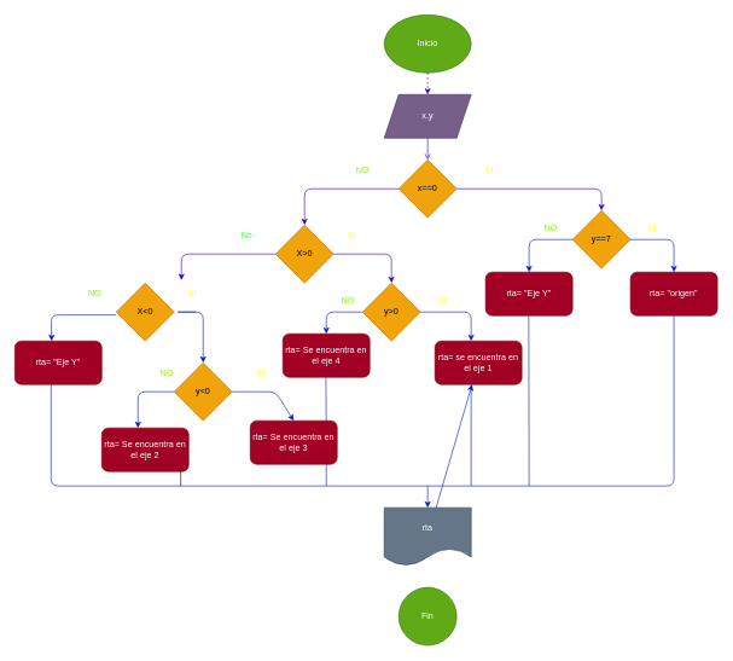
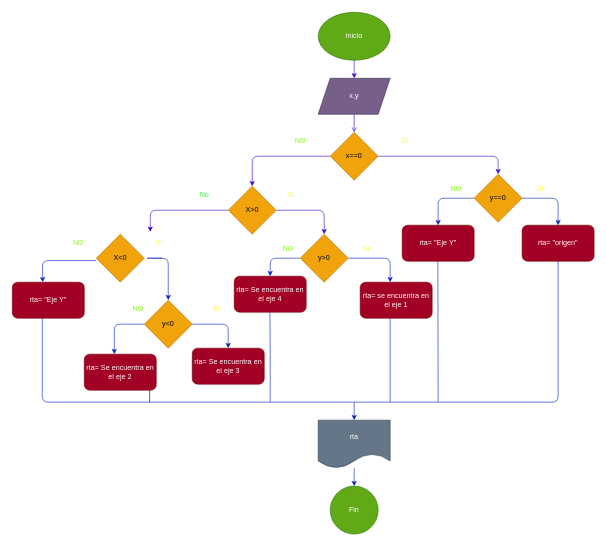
- <mxCell id="3" value="" style="endArrow=classic;html=1;exitX=0.5;exitY=1;exitDx=0;exitDy=0;entryX=0.5;entryY=0;entryDx=0;entryDy=0;fillColor=#6a00ff;strokeColor=#3700CC;dashed=1;" parent="1" source="2" target="5" edge="1"><mxGeometry width="50" height="50" relative="1" as="geometry"><mxPoint x="580" y="210" as="sourcePoint" /><mxPoint x="590" y="150" as="targetPoint" /><Array as="points"><mxPoint x="590" y="120" /></Array></mxGeometry></mxCell>
+ <mxCell id="3" value="" style="endArrow=classic;html=1;exitX=0.5;exitY=1;exitDx=0;exitDy=0;entryX=0.5;entryY=0;entryDx=0;entryDy=0;fillColor=#6a00ff;strokeColor=#3700CC;" parent="1" source="2" target="5" edge="1"><mxGeometry width="50" height="50" relative="1" as="geometry"><mxPoint x="580" y="210" as="sourcePoint" /><mxPoint x="590" y="150" as="targetPoint" /><Array as="points"><mxPoint x="590" y="120" /></Array></mxGeometry></mxCell>
- <mxCell id="33" value="y==7" style="rhombus;whiteSpace=wrap;html=1;fillColor=#f0a30a;fontColor=#000000;strokeColor=#BD7000;" parent="1" vertex="1"><mxGeometry x="790" y="290" width="80" height="80" as="geometry" /></mxCell>
+ <mxCell id="33" value="y==0" style="rhombus;whiteSpace=wrap;html=1;fillColor=#f0a30a;fontColor=#000000;strokeColor=#BD7000;" parent="1" vertex="1"><mxGeometry x="790" y="290" width="80" height="80" as="geometry" /></mxCell>
- <mxCell id="42" value="rta= Se encuentra en el eje 3" style="rounded=1;whiteSpace=wrap;html=1;fillColor=#a20025;strokeColor=#6F0000;fontColor=#ffffff;" parent="1" vertex="1"><mxGeometry x="345" y="580" width="120" height="60" as="geometry" /></mxCell>
+ <mxCell id="42" value="rta= Se encuentra en el eje 3" style="rounded=1;whiteSpace=wrap;html=1;fillColor=#a20025;strokeColor=#6F0000;fontColor=#ffffff;" parent="1" vertex="1"><mxGeometry x="320" y="580" width="120" height="60" as="geometry" /></mxCell>
- <mxCell id="18" value="" style="edgeStyle=none;html=1;fillColor=#0050ef;strokeColor=#001DBC;" parent="1" source="19" target="12" edge="1"><mxGeometry relative="1" as="geometry" /></mxCell>
+ <mxCell id="18" value="" style="edgeStyle=none;html=1;fillColor=#0050ef;strokeColor=#001DBC;" parent="1" source="19" target="20" edge="1"><mxGeometry relative="1" as="geometry" /></mxCell>
